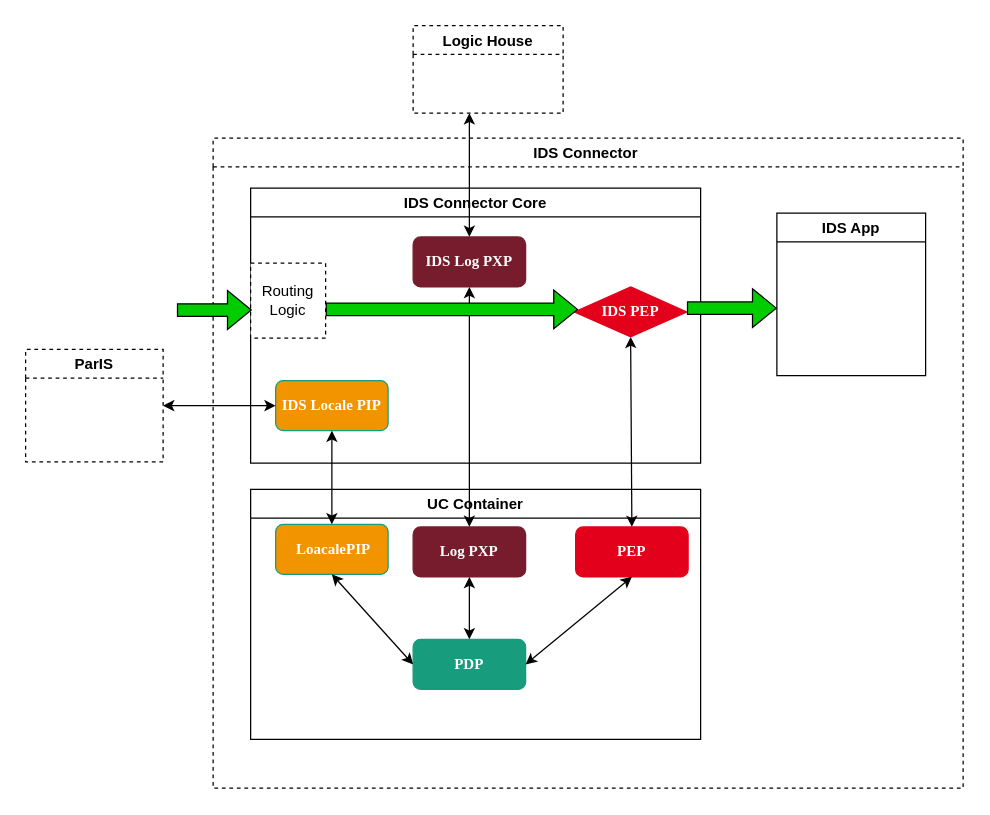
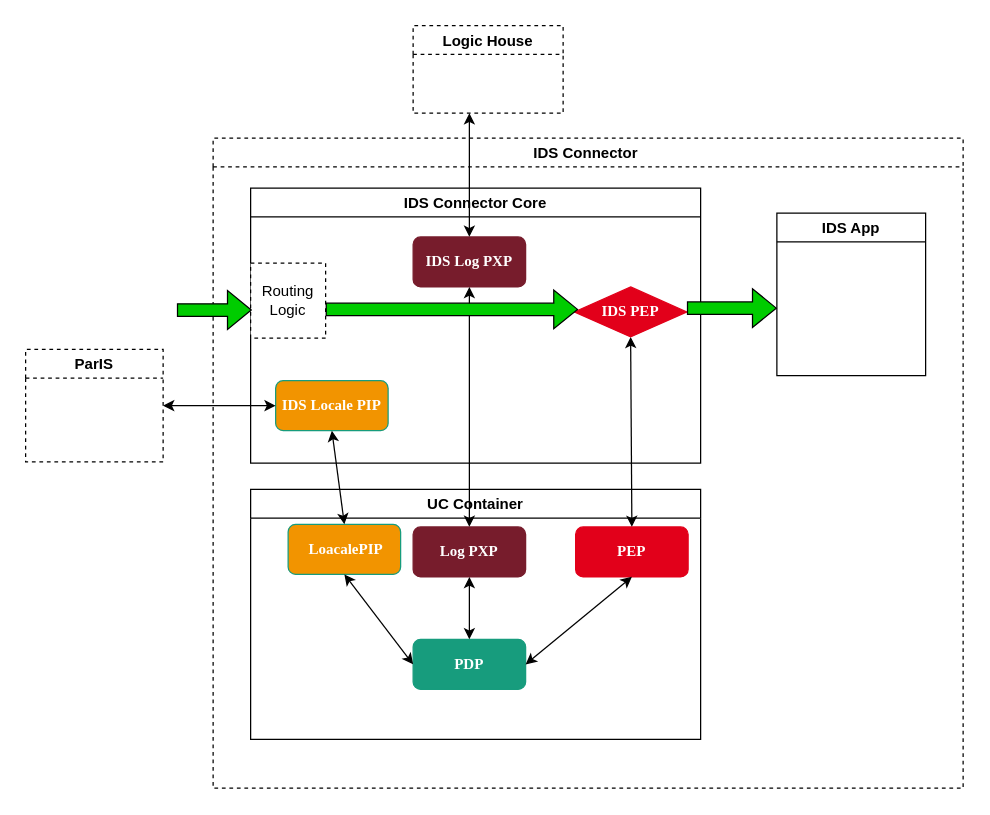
- <mxCell id="7" value="&lt;b style=&quot;color: rgb(255 , 255 , 255) ; font-family: &amp;#34;verdana&amp;#34;&quot;&gt;&lt;font style=&quot;font-size: 12px&quot;&gt;&amp;nbsp;LoacalePIP&lt;/font&gt;&lt;/b&gt;" style="rounded=1;whiteSpace=wrap;html=1;fillColor=#F29400;strokeColor=#179C7D;" parent="4" vertex="1"><mxGeometry x="20" y="28" width="90" height="40" as="geometry" /></mxCell>
+ <mxCell id="7" value="&lt;b style=&quot;color: rgb(255 , 255 , 255) ; font-family: &amp;#34;verdana&amp;#34;&quot;&gt;&lt;font style=&quot;font-size: 12px&quot;&gt;&amp;nbsp;LoacalePIP&lt;/font&gt;&lt;/b&gt;" style="rounded=1;whiteSpace=wrap;html=1;fillColor=#F29400;strokeColor=#179C7D;" parent="4" vertex="1"><mxGeometry x="30" y="28" width="90" height="40" as="geometry" /></mxCell>
